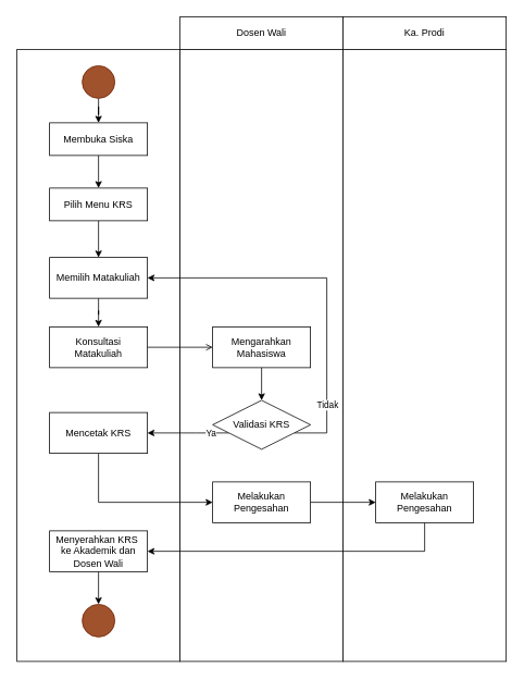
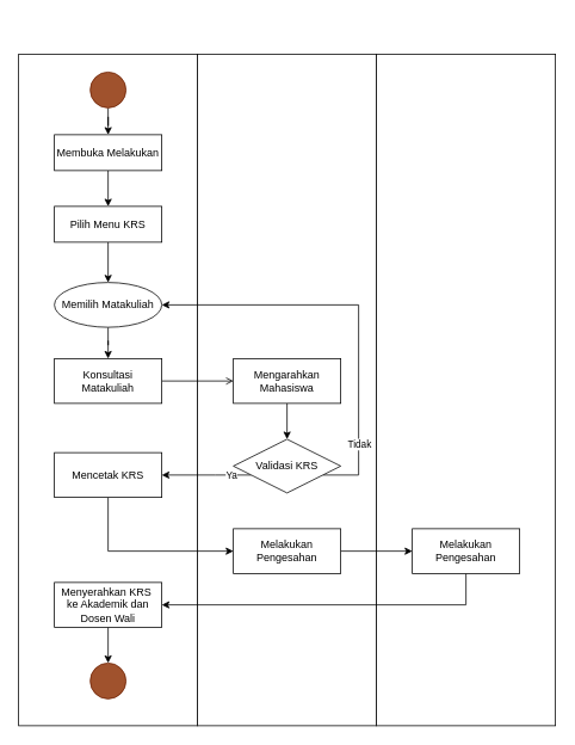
- <mxCell id="2" value="Dosen Wali" style="rounded=0;whiteSpace=wrap;html=1;" parent="1" vertex="1"><mxGeometry x="220" y="20" width="200" height="40" as="geometry" /></mxCell>
- <mxCell id="27" value="Ka. Prodi" style="rounded=0;whiteSpace=wrap;html=1;" parent="1" vertex="1"><mxGeometry x="420" y="20" width="200" height="40" as="geometry" /></mxCell>
- <mxCell id="8" value="Membuka Siska" style="rounded=0;whiteSpace=wrap;html=1;" parent="1" vertex="1"><mxGeometry x="60" y="150" width="120" height="40" as="geometry" /></mxCell>
+ <mxCell id="8" value="Membuka Melakukan" style="rounded=0;whiteSpace=wrap;html=1;" parent="1" vertex="1"><mxGeometry x="60" y="150" width="120" height="40" as="geometry" /></mxCell>
- <mxCell id="10" value="Memilih Matakuliah" style="rounded=0;whiteSpace=wrap;html=1;" parent="1" vertex="1"><mxGeometry x="60" y="315" width="120" height="50" as="geometry" /></mxCell>
+ <mxCell id="10" value="Memilih Matakuliah" style="ellipse;whiteSpace=wrap;html=1;" parent="1" vertex="1"><mxGeometry x="60" y="315" width="120" height="50" as="geometry" /></mxCell>
